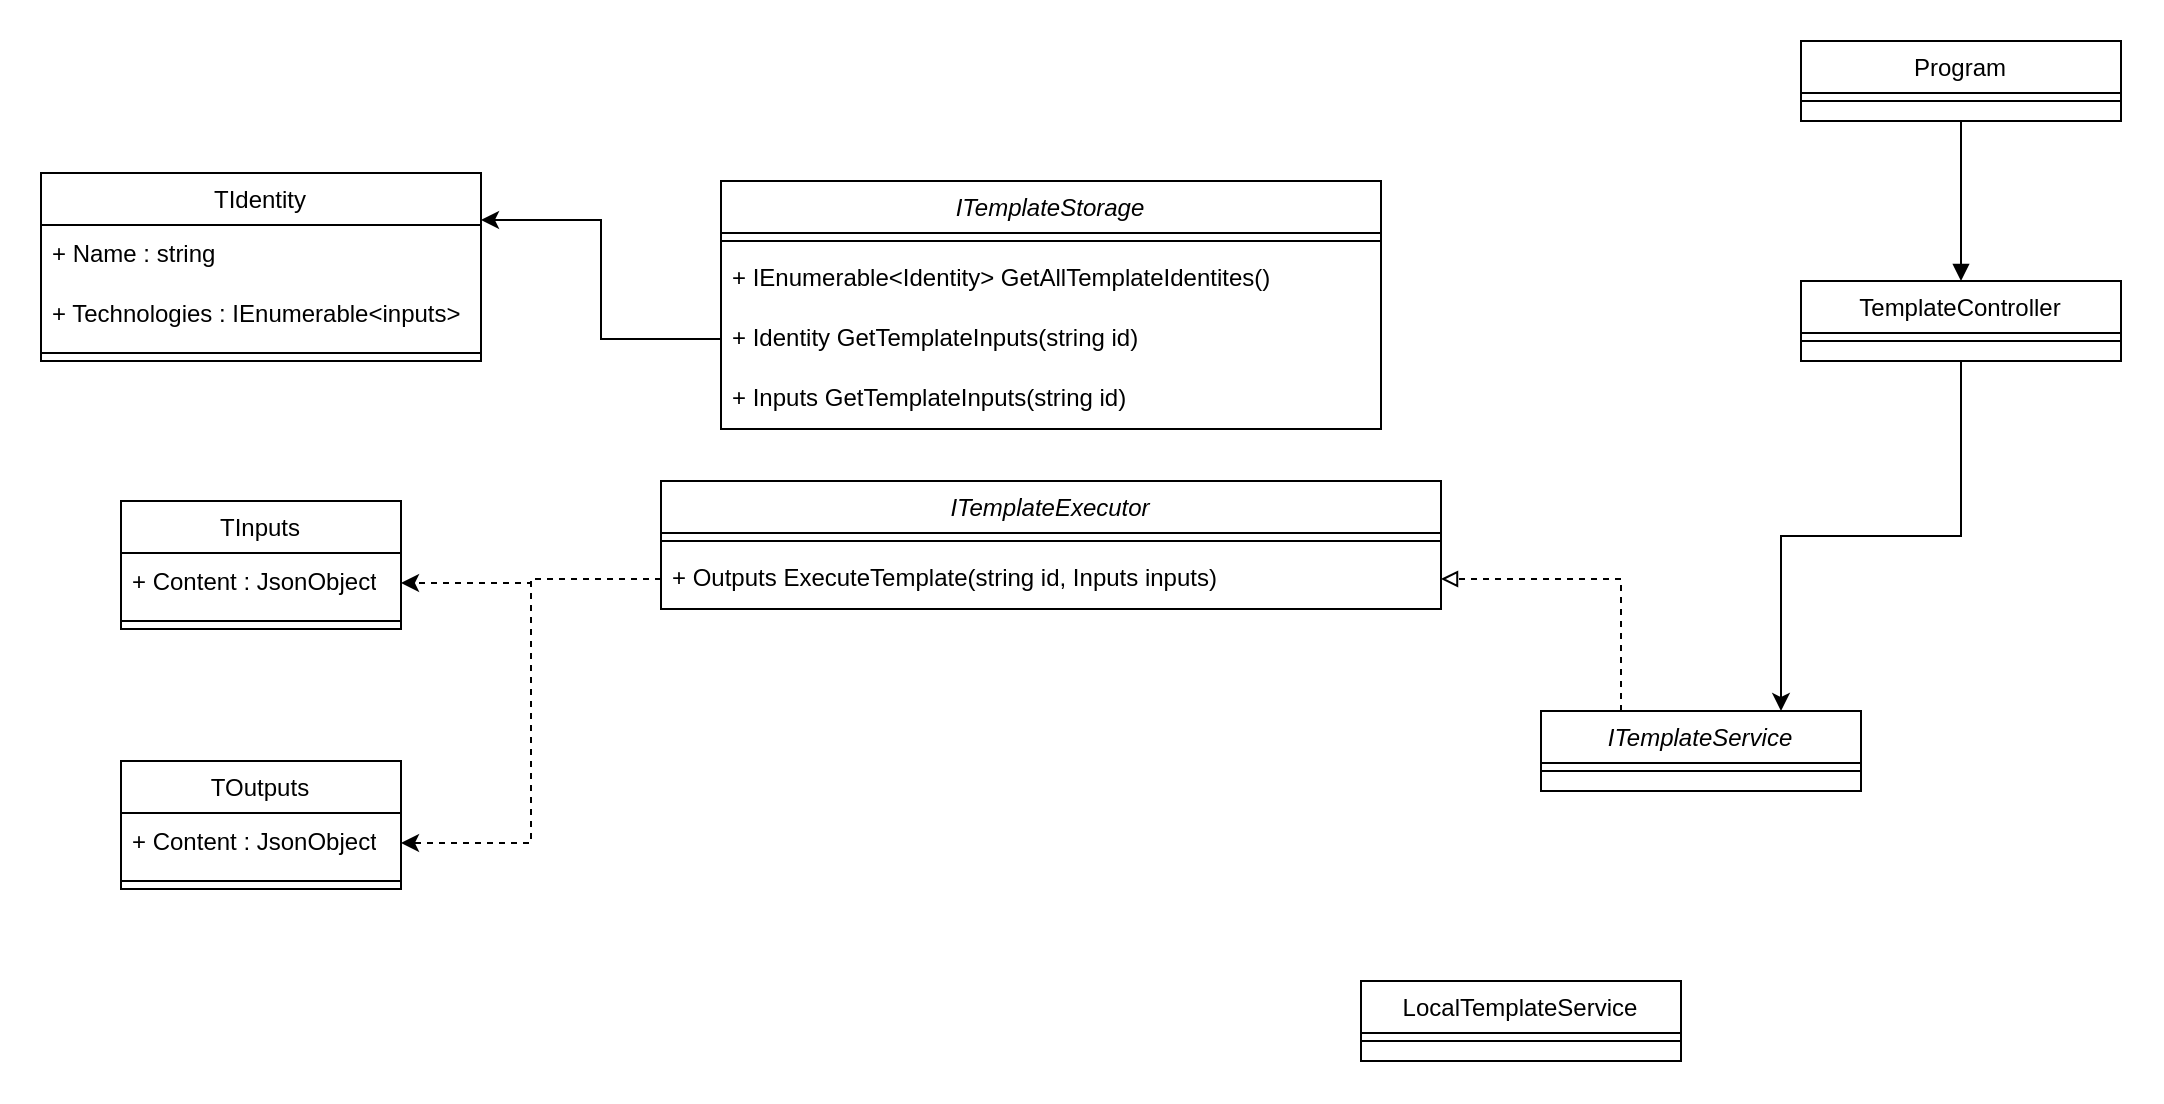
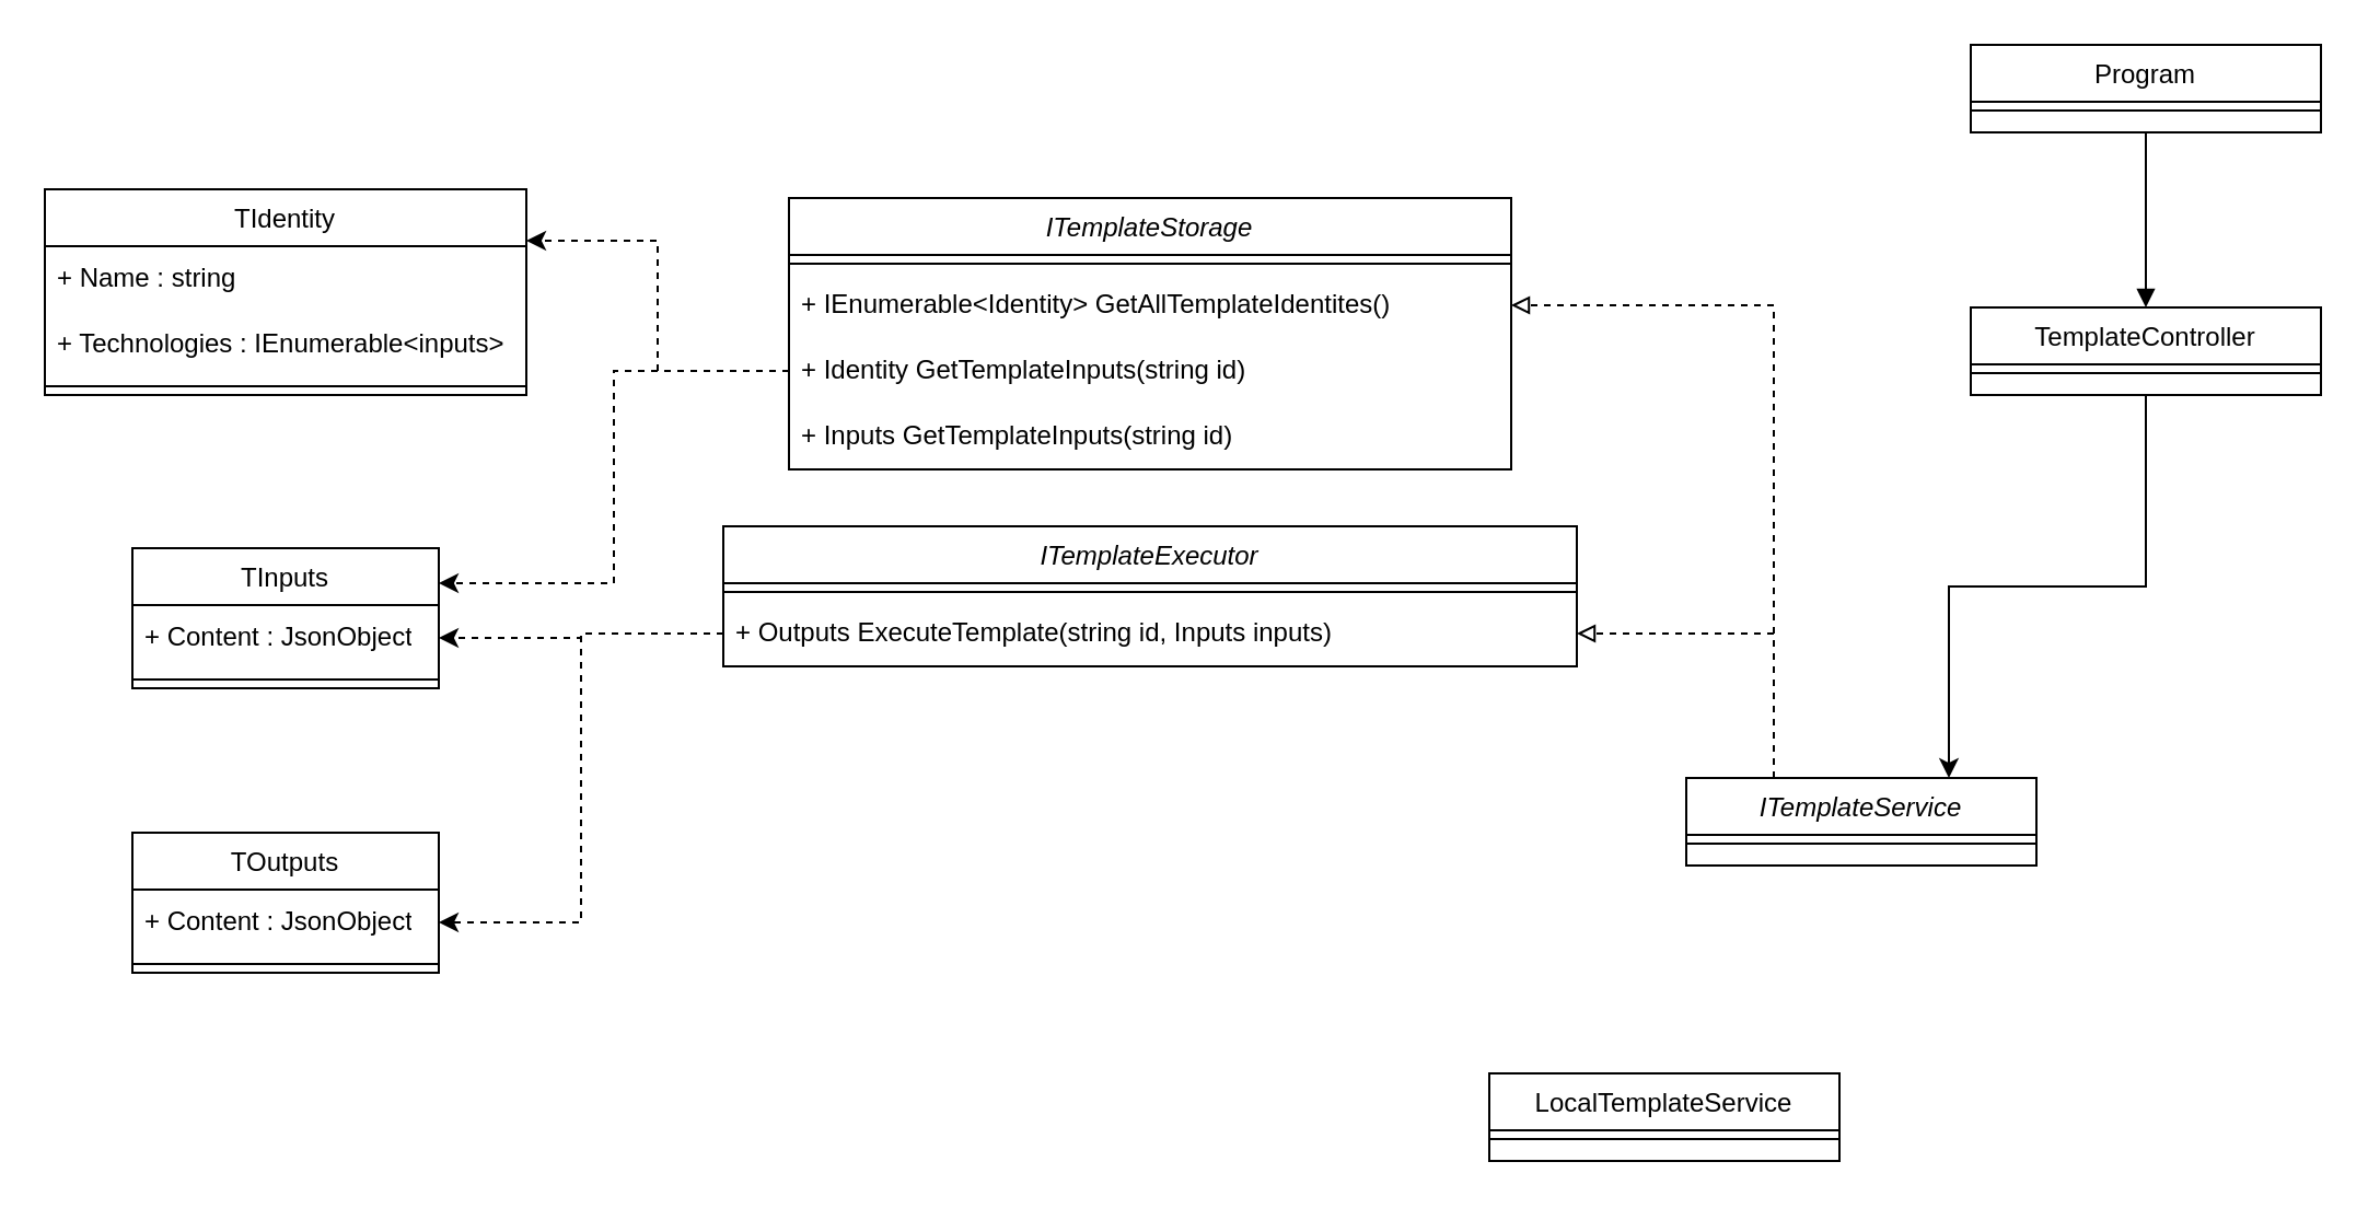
- <mxCell id="30" style="edgeStyle=orthogonalEdgeStyle;rounded=0;orthogonalLoop=1;jettySize=auto;html=1;exitX=0;exitY=0.5;exitDx=0;exitDy=0;entryX=1;entryY=0.25;entryDx=0;entryDy=0;dashed=0;" parent="1" source="11" target="16" edge="1"><mxGeometry relative="1" as="geometry" /></mxCell>
+ <mxCell id="30" style="edgeStyle=orthogonalEdgeStyle;rounded=0;orthogonalLoop=1;jettySize=auto;html=1;exitX=0;exitY=0.5;exitDx=0;exitDy=0;entryX=1;entryY=0.25;entryDx=0;entryDy=0;dashed=1;" parent="1" source="11" target="16" edge="1"><mxGeometry relative="1" as="geometry" /></mxCell>
+ <mxCell id="26" style="edgeStyle=orthogonalEdgeStyle;rounded=0;orthogonalLoop=1;jettySize=auto;html=1;exitX=0.25;exitY=0;exitDx=0;exitDy=0;entryX=1;entryY=0.5;entryDx=0;entryDy=0;endArrow=block;endFill=0;dashed=1;" parent="1" source="28" target="10" edge="1"><mxGeometry relative="1" as="geometry" /></mxCell>
+ <mxCell id="31" style="edgeStyle=orthogonalEdgeStyle;rounded=0;orthogonalLoop=1;jettySize=auto;html=1;exitX=0;exitY=0.5;exitDx=0;exitDy=0;entryX=1;entryY=0.25;entryDx=0;entryDy=0;dashed=1;" parent="1" source="11" target="20" edge="1"><mxGeometry relative="1" as="geometry" /></mxCell>
